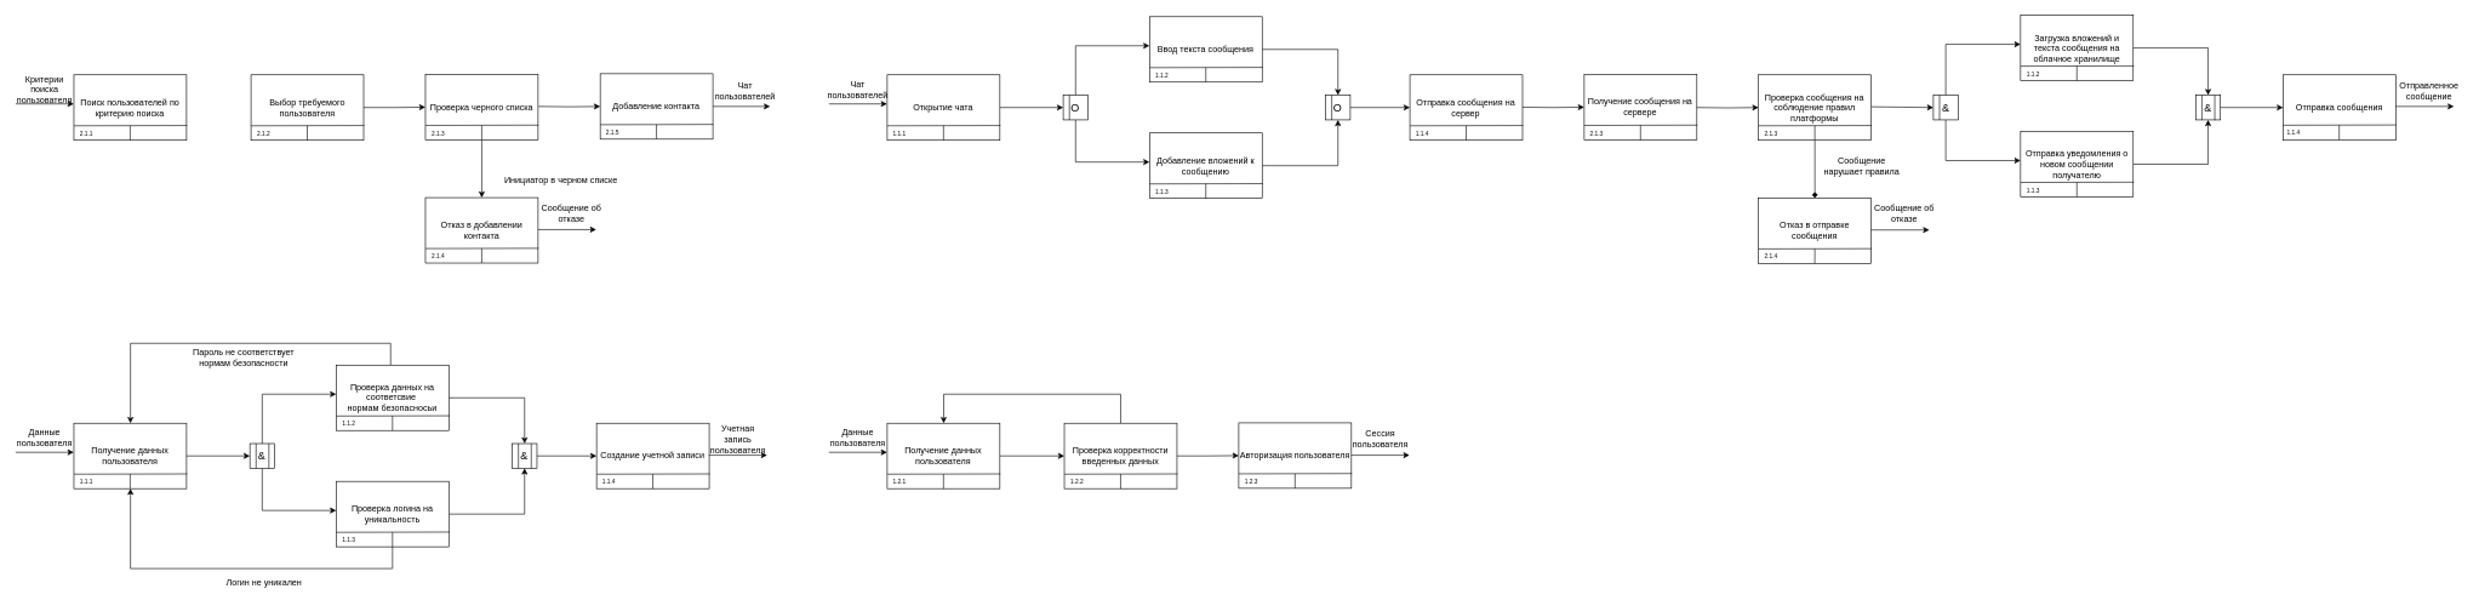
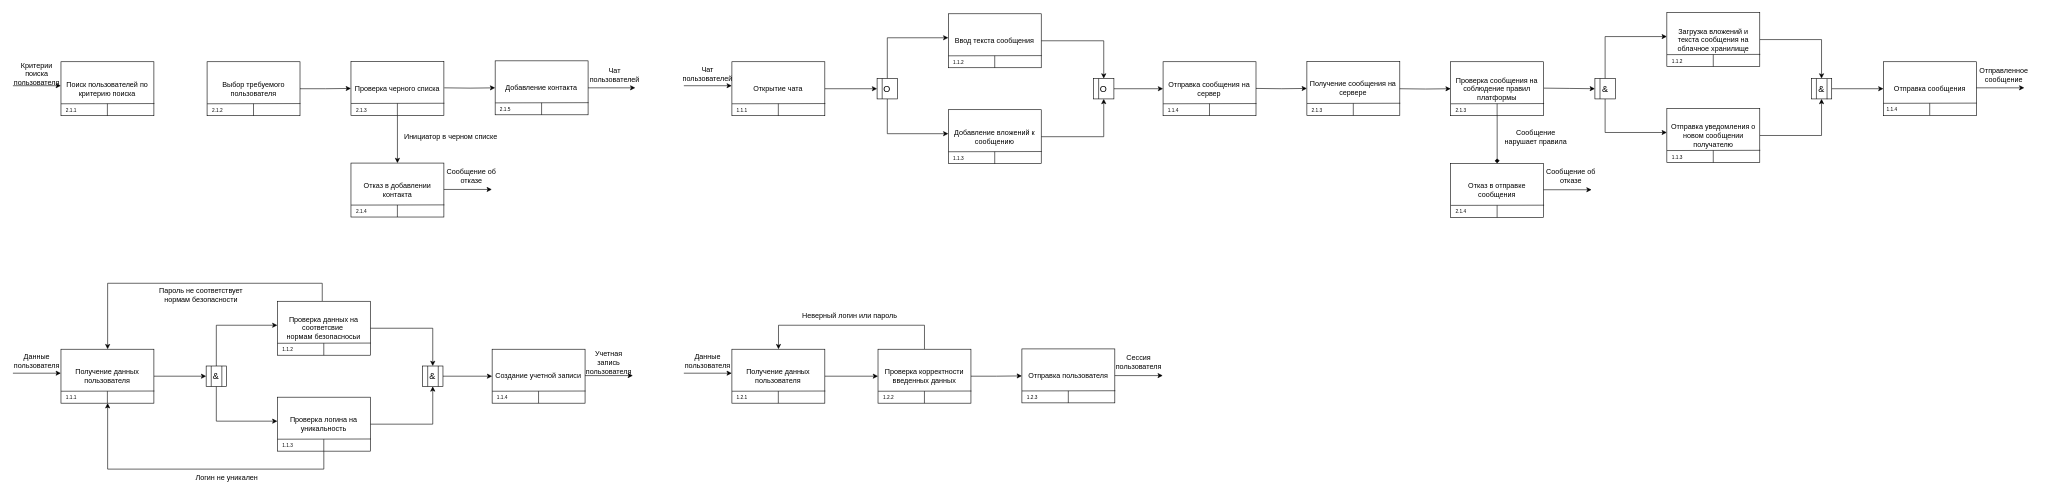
- <mxCell id="157" value="Инициатор в черном списке" style="text;html=1;align=center;verticalAlign=middle;resizable=0;points=[];autosize=1;strokeColor=none;fillColor=none;" vertex="1" parent="1"><mxGeometry x="680" y="232.5" width="180" height="30" as="geometry" /></mxCell>
+ <mxCell id="157" value="Инициатор в черном списке" style="text;html=1;align=center;verticalAlign=middle;resizable=0;points=[];autosize=1;strokeColor=none;fillColor=none;" vertex="1" parent="1"><mxGeometry x="660" y="212.5" width="180" height="30" as="geometry" /></mxCell>
+ <mxCell id="57" value="Неверный логин или пароль" style="text;html=1;strokeColor=none;fillColor=none;align=center;verticalAlign=middle;whiteSpace=wrap;rounded=0;" vertex="1" parent="1"><mxGeometry x="1332" y="512" width="168" height="30" as="geometry" /></mxCell>
- <mxCell id="51" value="Авторизация пользователя" style="rounded=0;whiteSpace=wrap;html=1;gradientColor=none;glass=0;shadow=0;" vertex="1" parent="1"><mxGeometry x="1703" y="581.5" width="155" height="90" as="geometry" /></mxCell>
+ <mxCell id="51" value="Отправка пользователя" style="rounded=0;whiteSpace=wrap;html=1;gradientColor=none;glass=0;shadow=0;" vertex="1" parent="1"><mxGeometry x="1703" y="581.5" width="155" height="90" as="geometry" /></mxCell>
- <mxCell id="37" value="Логин не уникален" style="text;html=1;strokeColor=none;fillColor=none;align=center;verticalAlign=middle;whiteSpace=wrap;rounded=0;" vertex="1" parent="1"><mxGeometry x="278.12" y="787" width="168" height="30" as="geometry" /></mxCell>
+ <mxCell id="37" value="Логин не уникален" style="text;html=1;strokeColor=none;fillColor=none;align=center;verticalAlign=middle;whiteSpace=wrap;rounded=0;" vertex="1" parent="1"><mxGeometry x="293.12" y="782" width="168" height="30" as="geometry" /></mxCell>
